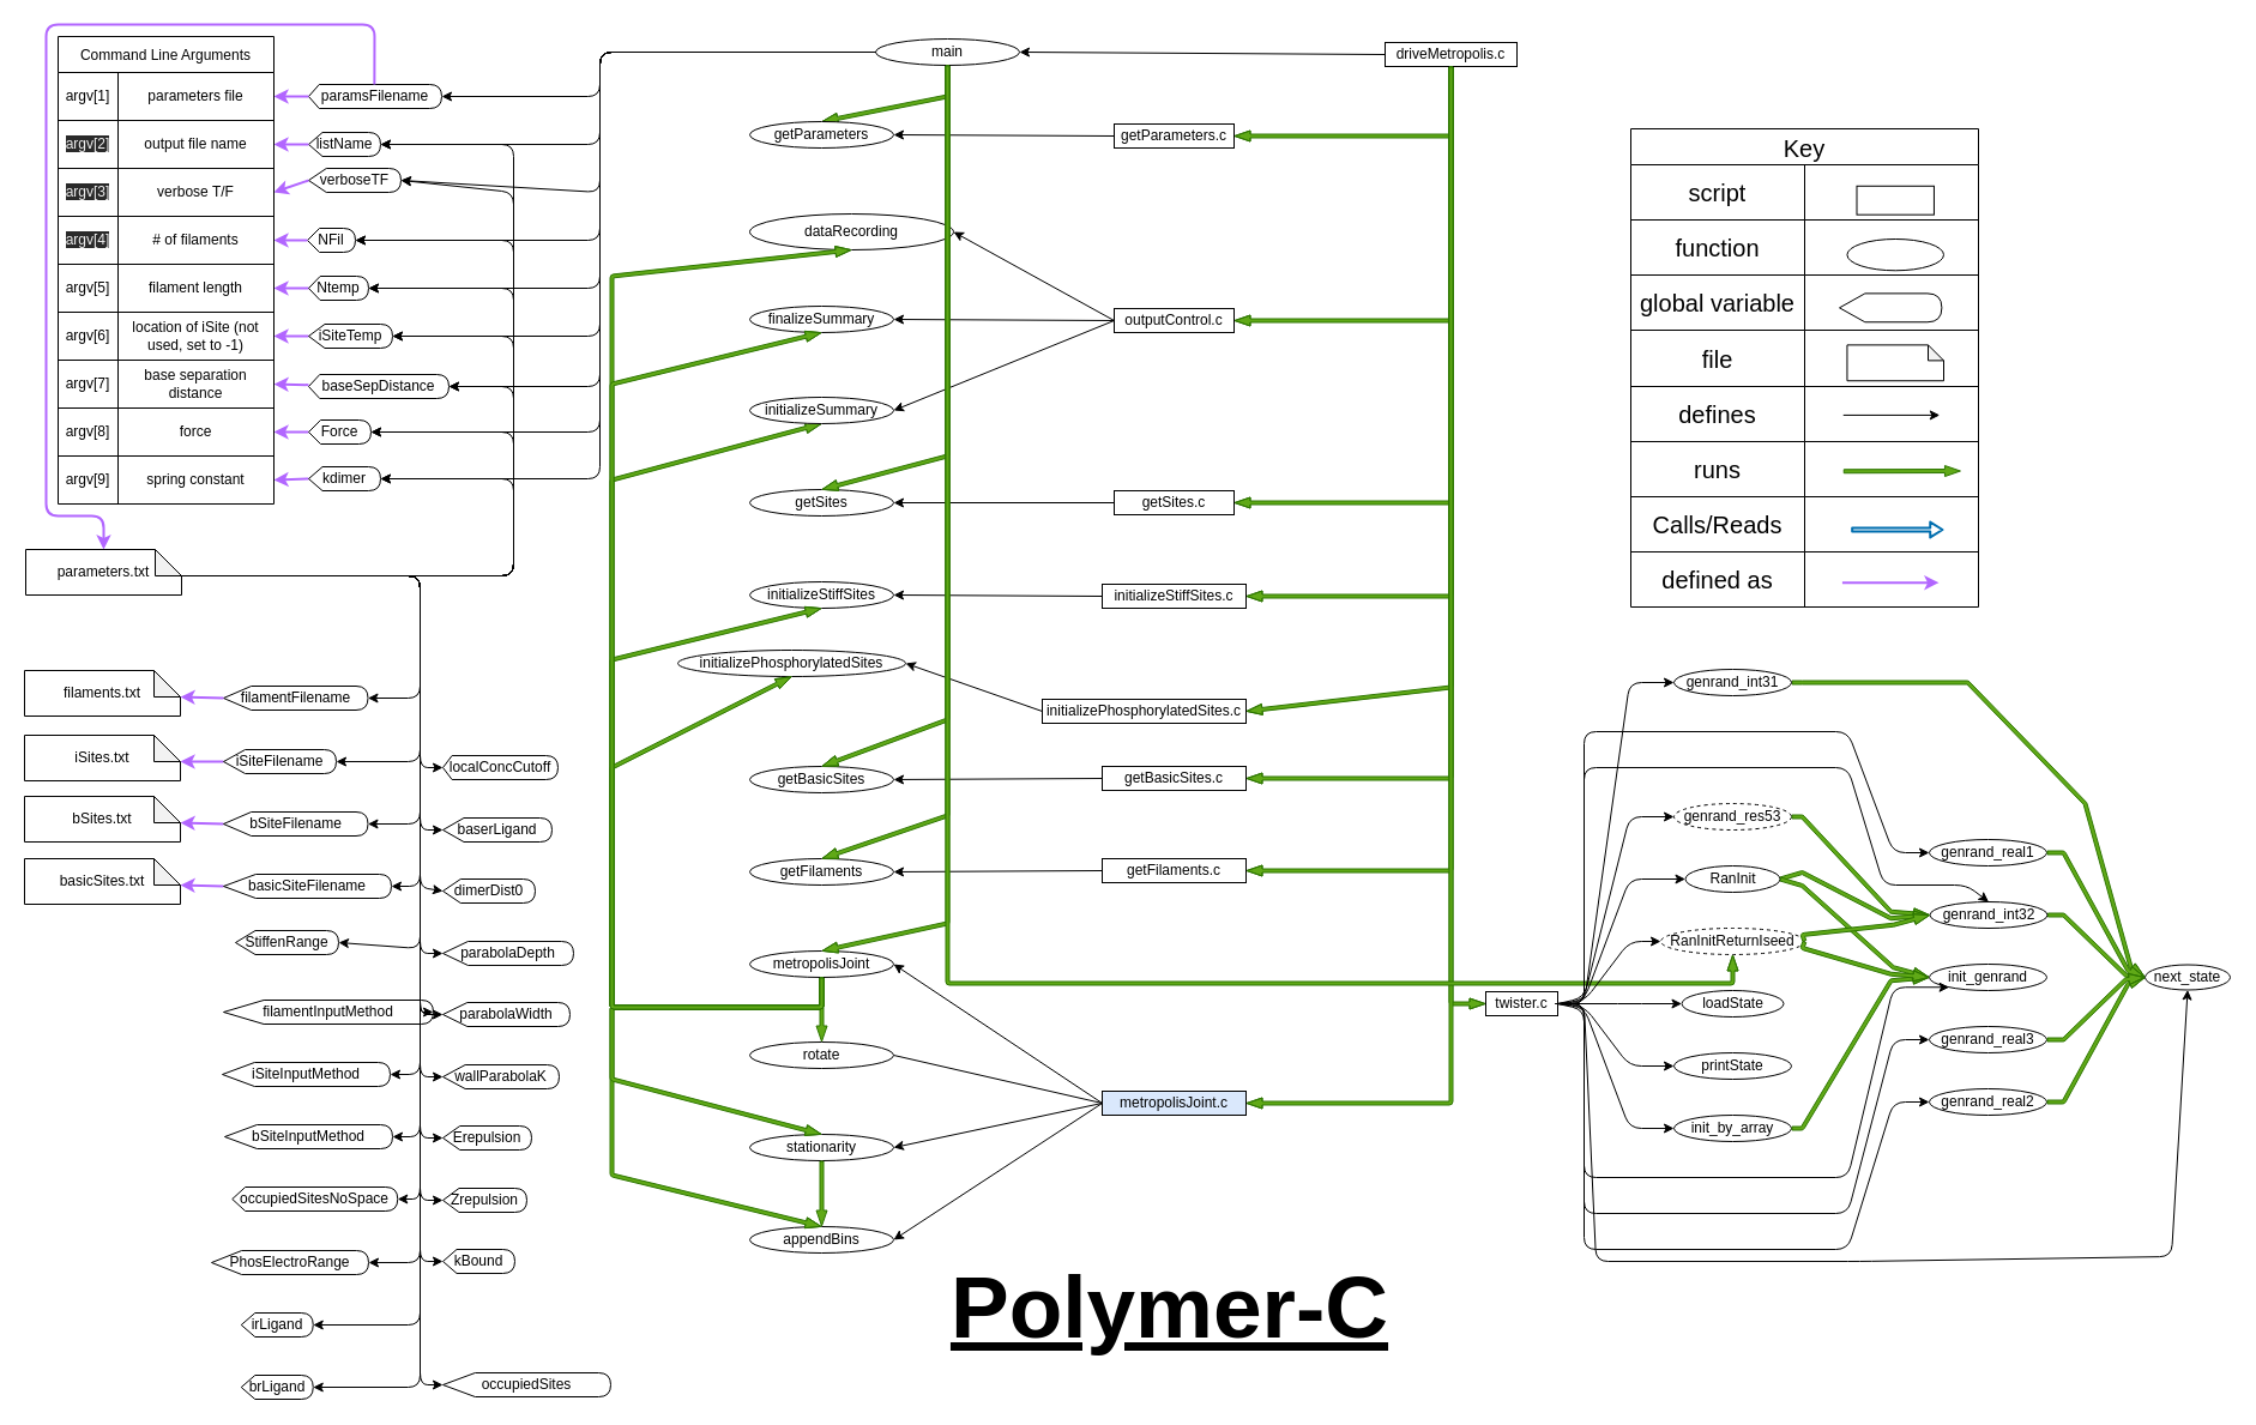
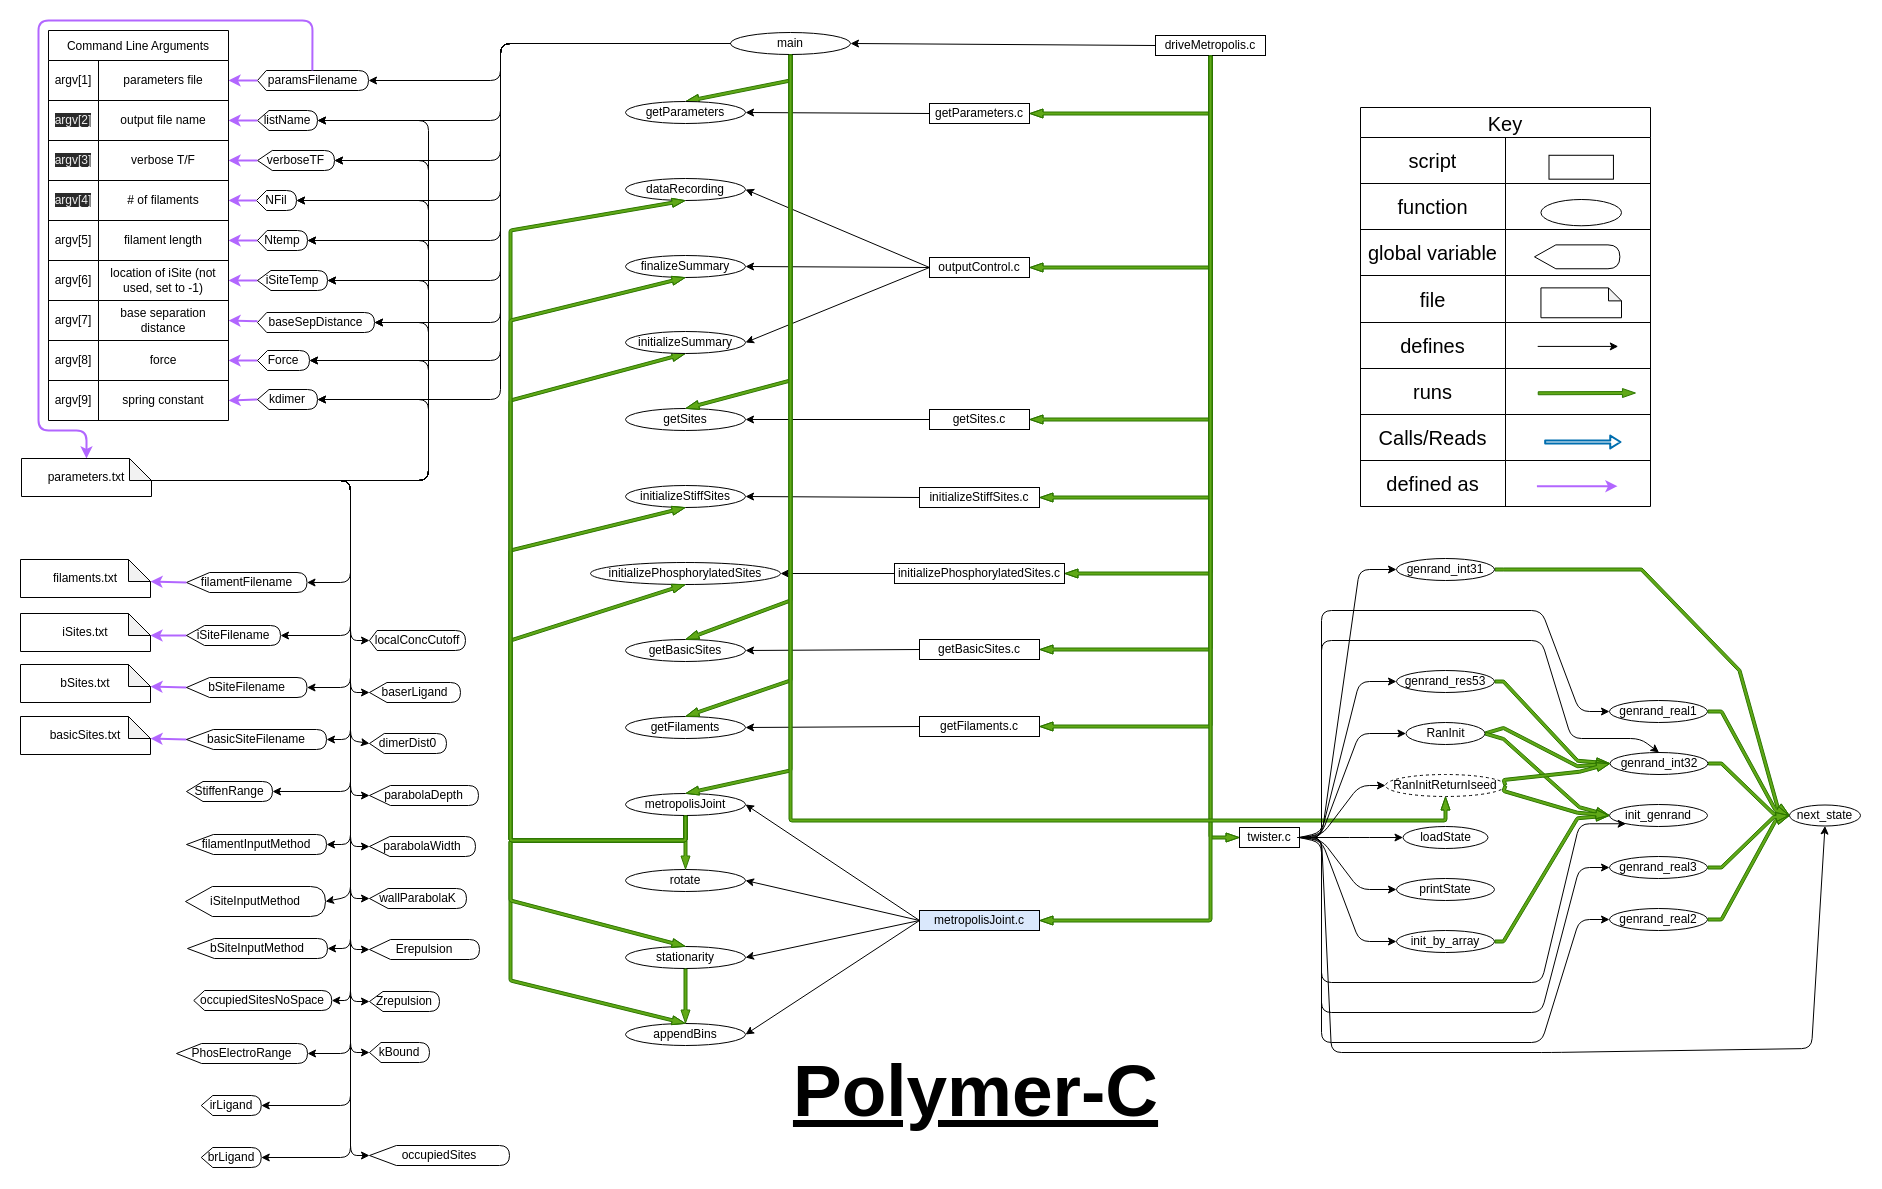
- <mxCell id="4" value="verboseTF" style="shape=display;whiteSpace=wrap;html=1;size=0.192;movable=1;resizable=1;rotatable=1;deletable=1;editable=1;connectable=1;" parent="1" vertex="1"><mxGeometry x="257" y="140" width="77" height="20" as="geometry" /></mxCell>
+ <mxCell id="4" value="verboseTF" style="shape=display;whiteSpace=wrap;html=1;size=0.192;movable=1;resizable=1;rotatable=1;deletable=1;editable=1;connectable=1;" parent="1" vertex="1"><mxGeometry x="257" y="150" width="77" height="20" as="geometry" /></mxCell>
- <mxCell id="25" value="dataRecording" style="ellipse;whiteSpace=wrap;html=1;" parent="1" vertex="1"><mxGeometry x="625" y="178" width="170" height="30" as="geometry" /></mxCell>
+ <mxCell id="25" value="dataRecording" style="ellipse;whiteSpace=wrap;html=1;" parent="1" vertex="1"><mxGeometry x="625" y="178" width="120" height="22" as="geometry" /></mxCell>
- <mxCell id="98" value="initializePhosphorylatedSites" style="ellipse;whiteSpace=wrap;html=1;" parent="1" vertex="1"><mxGeometry x="565" y="542" width="190" height="22" as="geometry" /></mxCell>
+ <mxCell id="98" value="initializePhosphorylatedSites" style="ellipse;whiteSpace=wrap;html=1;" parent="1" vertex="1"><mxGeometry x="590" y="562" width="190" height="22" as="geometry" /></mxCell>
- <mxCell id="96" value="initializePhosphorylatedSites.c" style="rounded=0;whiteSpace=wrap;html=1;" parent="1" vertex="1"><mxGeometry x="869" y="583" width="170" height="20" as="geometry" /></mxCell>
+ <mxCell id="96" value="initializePhosphorylatedSites.c" style="rounded=0;whiteSpace=wrap;html=1;" parent="1" vertex="1"><mxGeometry x="894" y="563" width="170" height="20" as="geometry" /></mxCell>
- <mxCell id="226" value="genrand_res53" style="ellipse;whiteSpace=wrap;html=1;movable=1;resizable=1;rotatable=1;deletable=1;editable=1;connectable=1;dashed=1;" parent="204" vertex="1"><mxGeometry x="185" y="112" width="98" height="22" as="geometry" /></mxCell>
+ <mxCell id="226" value="genrand_res53" style="ellipse;whiteSpace=wrap;html=1;movable=1;resizable=1;rotatable=1;deletable=1;editable=1;connectable=1;" parent="204" vertex="1"><mxGeometry x="185" y="112" width="98" height="22" as="geometry" /></mxCell>
- <mxCell id="41" value="StiffenRange" style="shape=display;whiteSpace=wrap;html=1;size=0.192;" parent="1" vertex="1"><mxGeometry x="196" y="776" width="86" height="20" as="geometry" /></mxCell>
+ <mxCell id="41" value="StiffenRange" style="shape=display;whiteSpace=wrap;html=1;size=0.192;" parent="1" vertex="1"><mxGeometry x="186" y="781" width="86" height="20" as="geometry" /></mxCell>
- <mxCell id="44" value="filamentInputMethod" style="shape=display;whiteSpace=wrap;html=1;size=0.192;" parent="1" vertex="1"><mxGeometry x="186" y="834" width="175" height="20" as="geometry" /></mxCell>
+ <mxCell id="44" value="filamentInputMethod" style="shape=display;whiteSpace=wrap;html=1;size=0.192;" parent="1" vertex="1"><mxGeometry x="186" y="834" width="140" height="20" as="geometry" /></mxCell>
- <mxCell id="115" style="edgeStyle=none;html=1;entryX=1;entryY=0.5;entryDx=0;entryDy=0;noEdgeStyle=1;orthogonal=1;exitX=0;exitY=0.5;exitDx=0;exitDy=0;endArrow=none;" parent="1" source="246" target="248" edge="1"><mxGeometry relative="1" as="geometry"><mxPoint x="416.5" y="590" as="sourcePoint" /><mxPoint x="524" y="591" as="targetPoint" /></mxGeometry></mxCell>
+ <mxCell id="115" style="edgeStyle=none;html=1;entryX=1;entryY=0.5;entryDx=0;entryDy=0;noEdgeStyle=1;orthogonal=1;exitX=0;exitY=0.5;exitDx=0;exitDy=0;" parent="1" source="246" target="248" edge="1"><mxGeometry relative="1" as="geometry"><mxPoint x="416.5" y="590" as="sourcePoint" /><mxPoint x="524" y="591" as="targetPoint" /></mxGeometry></mxCell>
- <mxCell id="54" value="iSiteInputMethod" style="shape=display;whiteSpace=wrap;html=1;size=0.192;" parent="1" vertex="1"><mxGeometry x="185" y="886" width="140" height="20" as="geometry" /></mxCell>
+ <mxCell id="54" value="iSiteInputMethod" style="shape=display;whiteSpace=wrap;html=1;size=0.192;" parent="1" vertex="1"><mxGeometry x="185" y="886" width="140" height="30" as="geometry" /></mxCell>
- <mxCell id="61" value="Erepulsion" style="shape=display;whiteSpace=wrap;html=1;size=0.192;" parent="1" vertex="1"><mxGeometry x="369" y="939" width="74" height="20" as="geometry" /></mxCell>
+ <mxCell id="61" value="Erepulsion" style="shape=display;whiteSpace=wrap;html=1;size=0.192;" parent="1" vertex="1"><mxGeometry x="369" y="939" width="110" height="20" as="geometry" /></mxCell>
